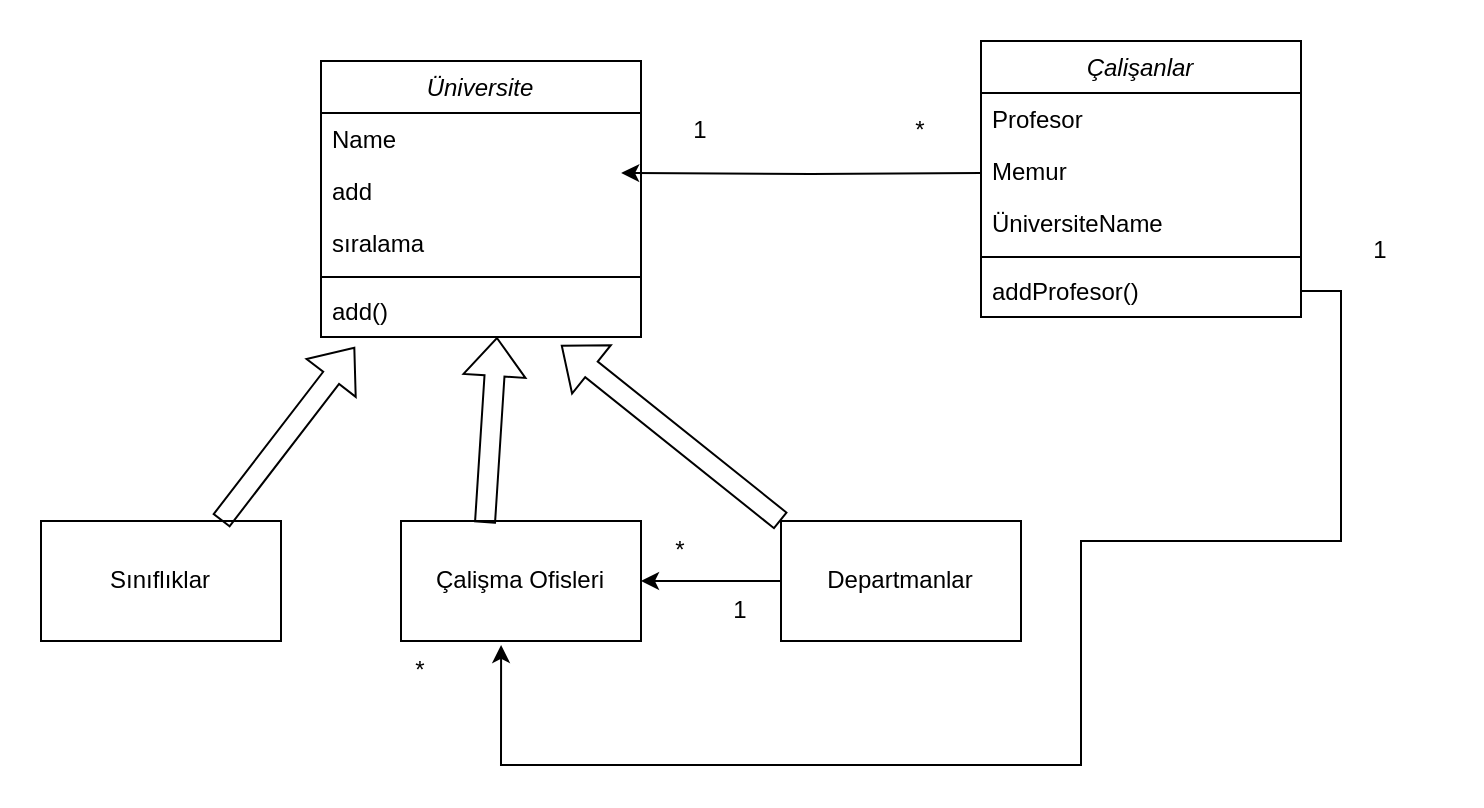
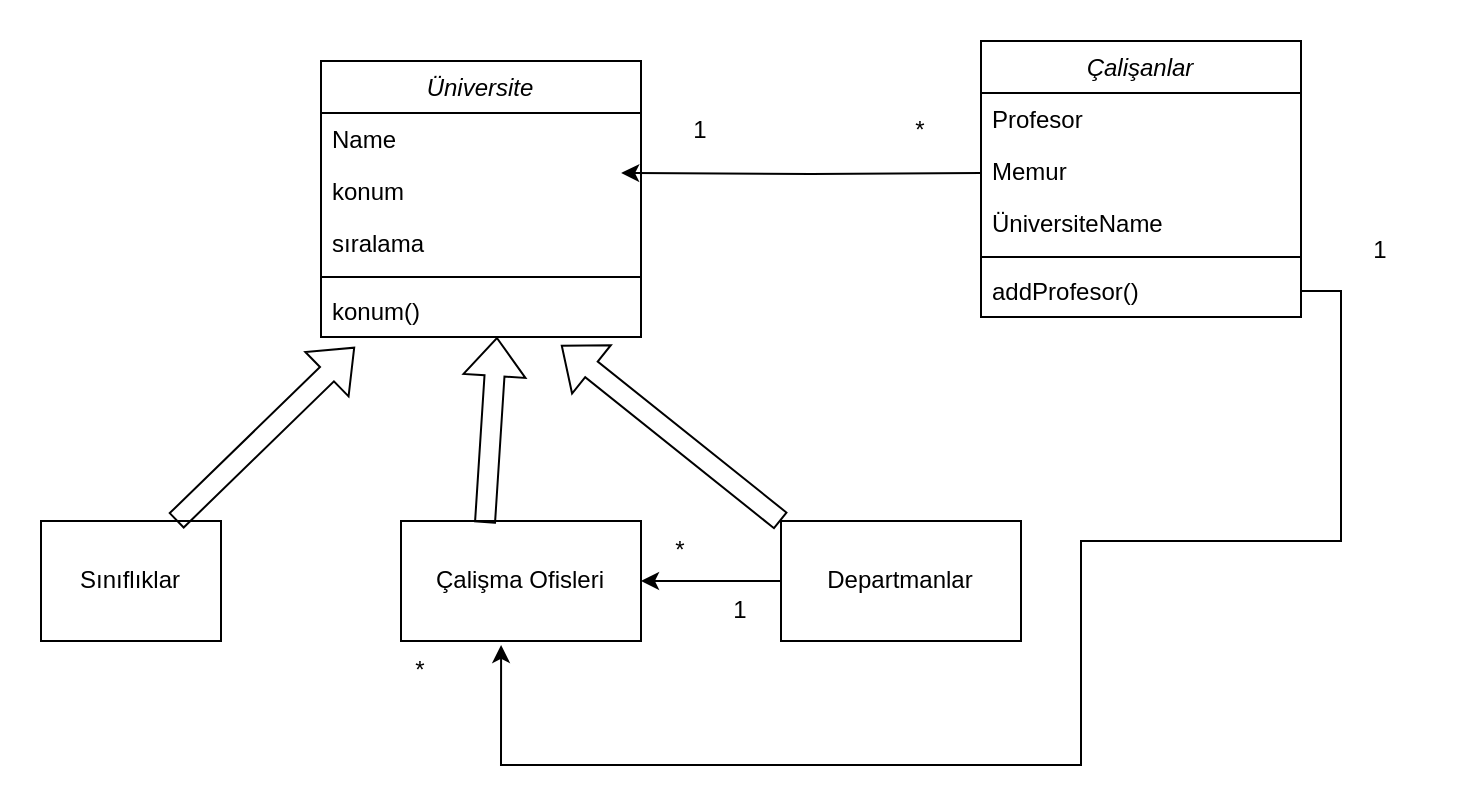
- <mxCell id="4" value="add" style="text;align=left;verticalAlign=top;spacingLeft=4;spacingRight=4;overflow=hidden;rotatable=0;points=[[0,0.5],[1,0.5]];portConstraint=eastwest;rounded=0;shadow=0;html=0;fontColor=default;" parent="2" vertex="1"><mxGeometry y="52" width="160" height="26" as="geometry" /></mxCell>
+ <mxCell id="4" value="konum" style="text;align=left;verticalAlign=top;spacingLeft=4;spacingRight=4;overflow=hidden;rotatable=0;points=[[0,0.5],[1,0.5]];portConstraint=eastwest;rounded=0;shadow=0;html=0;fontColor=default;" parent="2" vertex="1"><mxGeometry y="52" width="160" height="26" as="geometry" /></mxCell>
- <mxCell id="7" value="add()" style="text;align=left;verticalAlign=top;spacingLeft=4;spacingRight=4;overflow=hidden;rotatable=0;points=[[0,0.5],[1,0.5]];portConstraint=eastwest;fontColor=default;" parent="2" vertex="1"><mxGeometry y="112" width="160" height="26" as="geometry" /></mxCell>
+ <mxCell id="7" value="konum()" style="text;align=left;verticalAlign=top;spacingLeft=4;spacingRight=4;overflow=hidden;rotatable=0;points=[[0,0.5],[1,0.5]];portConstraint=eastwest;fontColor=default;" parent="2" vertex="1"><mxGeometry y="112" width="160" height="26" as="geometry" /></mxCell>
- <mxCell id="8" value="Sınıflıklar" style="rounded=0;whiteSpace=wrap;html=1;fontColor=default;fillColor=default;strokeColor=default;" vertex="1" parent="1"><mxGeometry x="20" y="260" width="120" height="60" as="geometry" /></mxCell>
+ <mxCell id="8" value="Sınıflıklar" style="rounded=0;whiteSpace=wrap;html=1;fontColor=default;fillColor=default;strokeColor=default;" vertex="1" parent="1"><mxGeometry x="20" y="260" width="90" height="60" as="geometry" /></mxCell>
